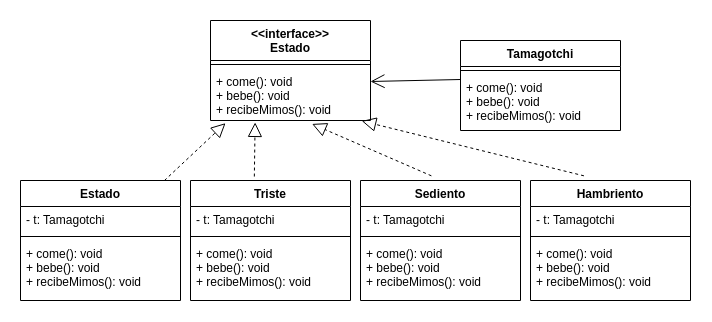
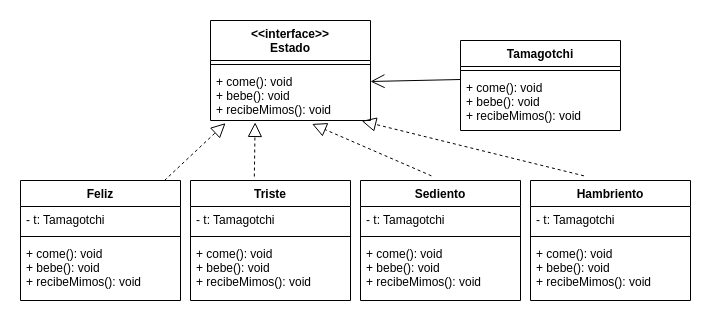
- <mxCell id="21" value="Estado" style="swimlane;fontStyle=1;align=center;verticalAlign=top;childLayout=stackLayout;horizontal=1;startSize=26;horizontalStack=0;resizeParent=1;resizeParentMax=0;resizeLast=0;collapsible=1;marginBottom=0;" vertex="1" parent="1"><mxGeometry x="20" y="180" width="160" height="120" as="geometry" /></mxCell>
+ <mxCell id="21" value="Feliz" style="swimlane;fontStyle=1;align=center;verticalAlign=top;childLayout=stackLayout;horizontal=1;startSize=26;horizontalStack=0;resizeParent=1;resizeParentMax=0;resizeLast=0;collapsible=1;marginBottom=0;" vertex="1" parent="1"><mxGeometry x="20" y="180" width="160" height="120" as="geometry" /></mxCell>
